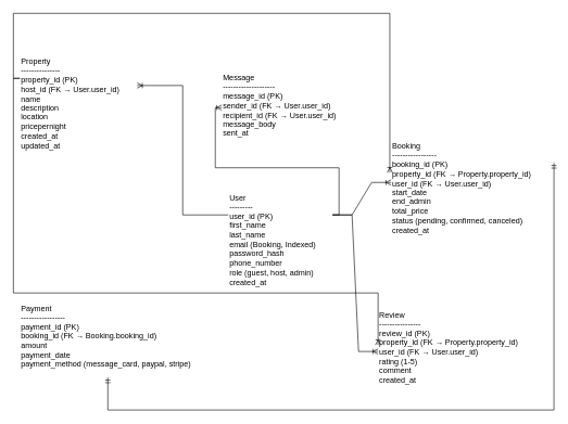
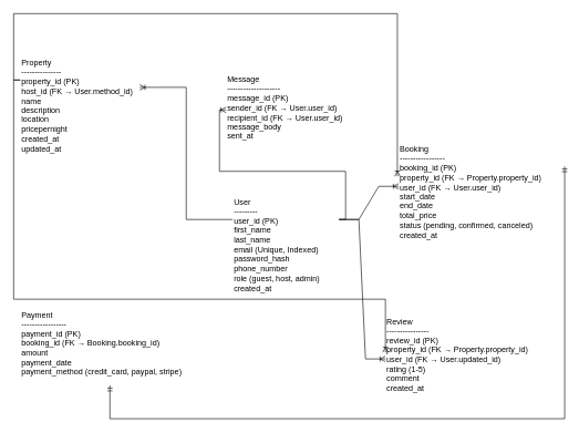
- <mxCell id="3" value="Property&#10;---------------&#10;property_id (PK)&#10;host_id (FK → User.user_id)&#10;name&#10;description&#10;location&#10;pricepernight&#10;created_at&#10;updated_at" style="text;whiteSpace=wrap;html=1;" vertex="1" parent="1"><mxGeometry x="30" y="80" width="180" height="160" as="geometry" /></mxCell>
+ <mxCell id="3" value="Property&#10;---------------&#10;property_id (PK)&#10;host_id (FK → User.method_id)&#10;name&#10;description&#10;location&#10;pricepernight&#10;created_at&#10;updated_at" style="text;whiteSpace=wrap;html=1;" vertex="1" parent="1"><mxGeometry x="30" y="80" width="180" height="160" as="geometry" /></mxCell>
- <mxCell id="4" value="Booking&#10;-----------------&#10;booking_id (PK)&#10;property_id (FK → Property.property_id)&#10;user_id (FK → User.user_id)&#10;start_date&#10;end_admin&#10;total_price&#10;status (pending, confirmed, canceled)&#10;created_at" style="text;whiteSpace=wrap;html=1;" vertex="1" parent="1"><mxGeometry x="600" y="210" width="250" height="160" as="geometry" /></mxCell>
+ <mxCell id="4" value="Booking&#10;-----------------&#10;booking_id (PK)&#10;property_id (FK → Property.property_id)&#10;user_id (FK → User.user_id)&#10;start_date&#10;end_date&#10;total_price&#10;status (pending, confirmed, canceled)&#10;created_at" style="text;whiteSpace=wrap;html=1;" vertex="1" parent="1"><mxGeometry x="600" y="210" width="250" height="160" as="geometry" /></mxCell>
- <mxCell id="2" value="User&#10;---------&#10;user_id (PK)&#10;first_name&#10;last_name&#10;email (Booking, Indexed)&#10;password_hash&#10;phone_number&#10;role (guest, host, admin)&#10;created_at" style="text;whiteSpace=wrap;html=1;" vertex="1" parent="1"><mxGeometry x="350" y="290" width="160" height="160" as="geometry" /></mxCell>
+ <mxCell id="2" value="User&#10;---------&#10;user_id (PK)&#10;first_name&#10;last_name&#10;email (Unique, Indexed)&#10;password_hash&#10;phone_number&#10;role (guest, host, admin)&#10;created_at" style="text;whiteSpace=wrap;html=1;" vertex="1" parent="1"><mxGeometry x="350" y="290" width="160" height="160" as="geometry" /></mxCell>
- <mxCell id="5" value="Payment&#10;-----------------&#10;payment_id (PK)&#10;booking_id (FK → Booking.booking_id)&#10;amount&#10;payment_date&#10;payment_method (message_card, paypal, stripe)" style="text;whiteSpace=wrap;html=1;" vertex="1" parent="1"><mxGeometry x="30" y="460" width="270" height="120" as="geometry" /></mxCell>
+ <mxCell id="5" value="Payment&#10;-----------------&#10;payment_id (PK)&#10;booking_id (FK → Booking.booking_id)&#10;amount&#10;payment_date&#10;payment_method (credit_card, paypal, stripe)" style="text;whiteSpace=wrap;html=1;" vertex="1" parent="1"><mxGeometry x="30" y="460" width="270" height="120" as="geometry" /></mxCell>
- <mxCell id="6" value="Review&#10;----------------&#10;review_id (PK)&#10;property_id (FK → Property.property_id)&#10;user_id (FK → User.user_id)&#10;rating (1-5)&#10;comment&#10;created_at" style="text;whiteSpace=wrap;html=1;" vertex="1" parent="1"><mxGeometry x="580" y="470" width="250" height="140" as="geometry" /></mxCell>
+ <mxCell id="6" value="Review&#10;----------------&#10;review_id (PK)&#10;property_id (FK → Property.property_id)&#10;user_id (FK → User.updated_id)&#10;rating (1-5)&#10;comment&#10;created_at" style="text;whiteSpace=wrap;html=1;" vertex="1" parent="1"><mxGeometry x="580" y="470" width="250" height="140" as="geometry" /></mxCell>
